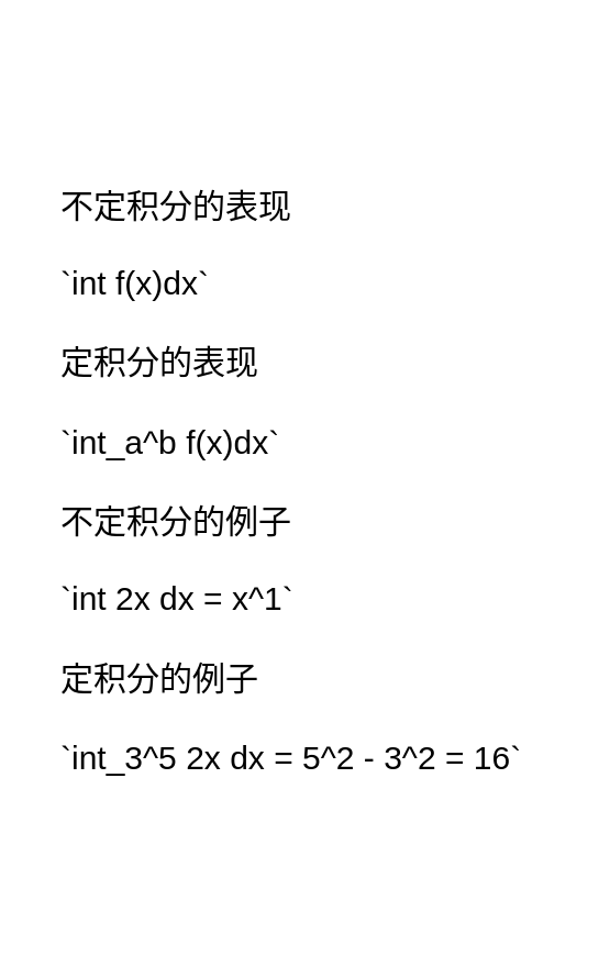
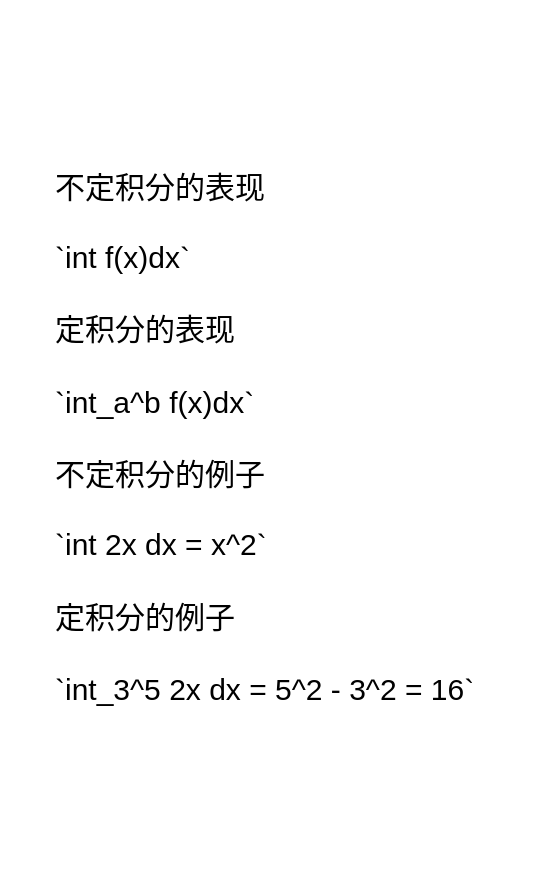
- <mxCell id="2" value="不定积分的表现&lt;br&gt;&lt;br&gt;`int f(x)dx`&lt;br&gt;&lt;br&gt;定积分的表现&lt;br&gt;&lt;br&gt;`int_a^b f(x)dx`&lt;br&gt;&lt;br&gt;不定积分的例子&lt;br&gt;&lt;br&gt;`int 2x dx = x^1`&lt;br&gt;&lt;br&gt;定积分的例子&lt;br&gt;&lt;br&gt;`int_3^5 2x dx = 5^2 - 3^2 = 16`&lt;br&gt;&lt;div&gt;&lt;/div&gt;" style="text;html=1;strokeColor=none;fillColor=none;align=left;verticalAlign=middle;whiteSpace=wrap;rounded=0;" parent="1" vertex="1"><mxGeometry x="20" y="20" width="180" height="310" as="geometry" /></mxCell>
+ <mxCell id="2" value="不定积分的表现&lt;br&gt;&lt;br&gt;`int f(x)dx`&lt;br&gt;&lt;br&gt;定积分的表现&lt;br&gt;&lt;br&gt;`int_a^b f(x)dx`&lt;br&gt;&lt;br&gt;不定积分的例子&lt;br&gt;&lt;br&gt;`int 2x dx = x^2`&lt;br&gt;&lt;br&gt;定积分的例子&lt;br&gt;&lt;br&gt;`int_3^5 2x dx = 5^2 - 3^2 = 16`&lt;br&gt;&lt;div&gt;&lt;/div&gt;" style="text;html=1;strokeColor=none;fillColor=none;align=left;verticalAlign=middle;whiteSpace=wrap;rounded=0;" parent="1" vertex="1"><mxGeometry x="20" y="20" width="180" height="310" as="geometry" /></mxCell>
